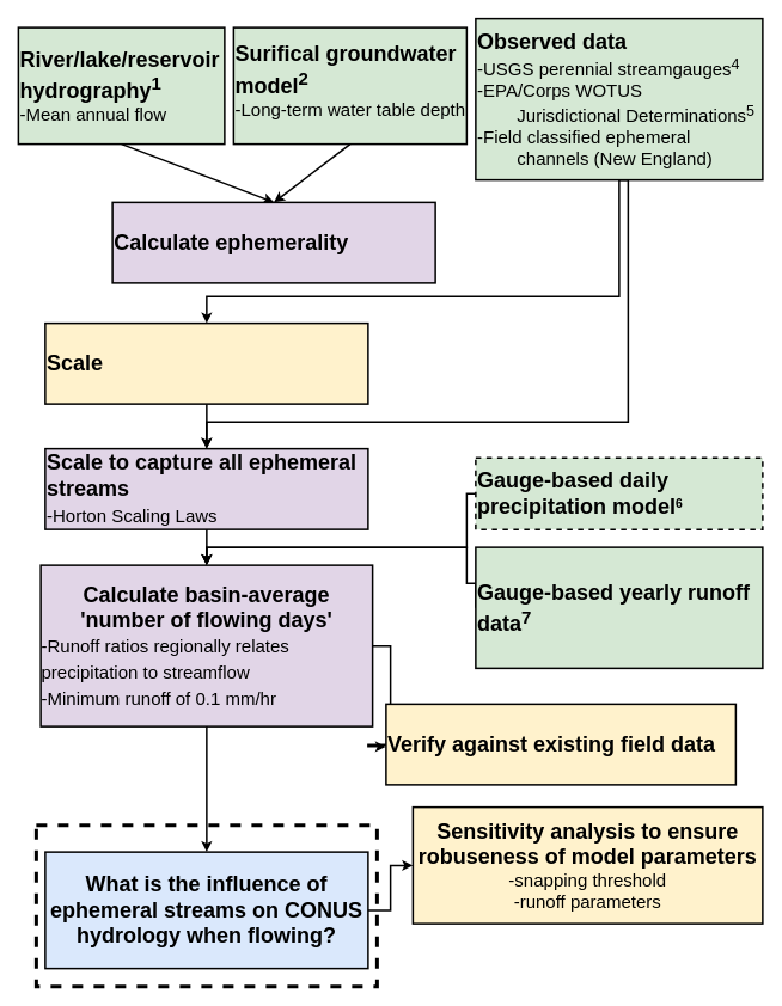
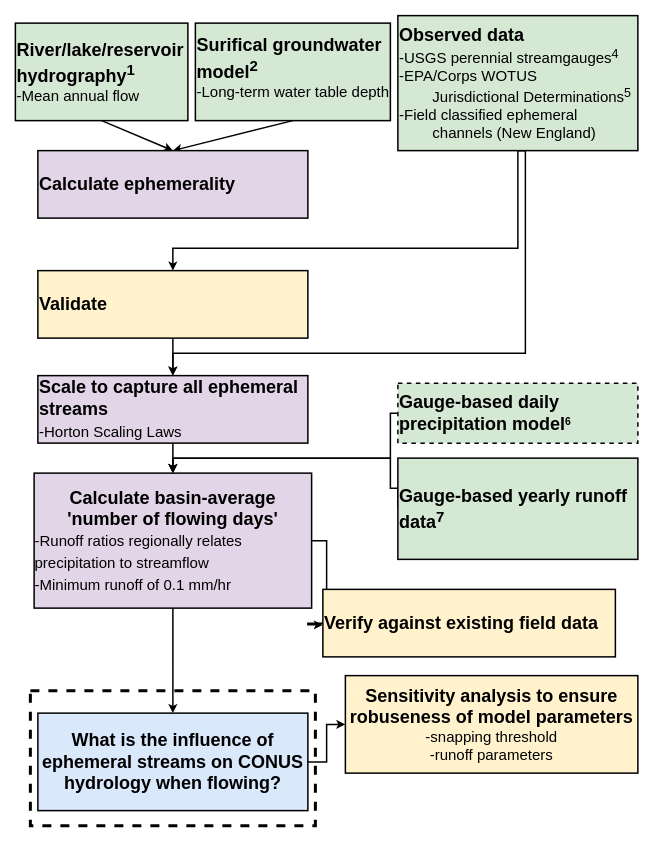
- <mxCell id="23" value="&lt;span style=&quot;font-size: 24px&quot;&gt;&lt;b&gt;Calculate ephemerality&lt;/b&gt;&lt;/span&gt;&lt;span style=&quot;font-size: 24px&quot;&gt;&lt;b&gt;&lt;br&gt;&lt;/b&gt;&lt;/span&gt;" style="shape=rectangle;perimeter=parallelogramPerimeter;whiteSpace=wrap;html=1;fixedSize=1;fillColor=#e1d5e7;strokeColor=#000000;align=left;strokeWidth=2;" vertex="1" parent="1"><mxGeometry x="124.99" y="225" width="360" height="90" as="geometry" /></mxCell>
+ <mxCell id="23" value="&lt;span style=&quot;font-size: 24px&quot;&gt;&lt;b&gt;Calculate ephemerality&lt;/b&gt;&lt;/span&gt;&lt;span style=&quot;font-size: 24px&quot;&gt;&lt;b&gt;&lt;br&gt;&lt;/b&gt;&lt;/span&gt;" style="shape=rectangle;perimeter=parallelogramPerimeter;whiteSpace=wrap;html=1;fixedSize=1;fillColor=#e1d5e7;strokeColor=#000000;align=left;strokeWidth=2;" vertex="1" parent="1"><mxGeometry x="49.99" y="200" width="360" height="90" as="geometry" /></mxCell>
- <mxCell id="24" value="&lt;span style=&quot;font-size: 24px&quot;&gt;&lt;b&gt;Scale&lt;/b&gt;&lt;/span&gt;&lt;span style=&quot;font-size: 24px&quot;&gt;&lt;b&gt;&lt;br&gt;&lt;/b&gt;&lt;/span&gt;" style="shape=rectangle;perimeter=parallelogramPerimeter;whiteSpace=wrap;html=1;fixedSize=1;fillColor=#fff2cc;strokeColor=#000000;align=left;strokeWidth=2;" vertex="1" parent="1"><mxGeometry x="49.99" y="360" width="360" height="90" as="geometry" /></mxCell>
+ <mxCell id="24" value="&lt;span style=&quot;font-size: 24px&quot;&gt;&lt;b&gt;Validate&lt;/b&gt;&lt;/span&gt;&lt;span style=&quot;font-size: 24px&quot;&gt;&lt;b&gt;&lt;br&gt;&lt;/b&gt;&lt;/span&gt;" style="shape=rectangle;perimeter=parallelogramPerimeter;whiteSpace=wrap;html=1;fixedSize=1;fillColor=#fff2cc;strokeColor=#000000;align=left;strokeWidth=2;" vertex="1" parent="1"><mxGeometry x="49.99" y="360" width="360" height="90" as="geometry" /></mxCell>
